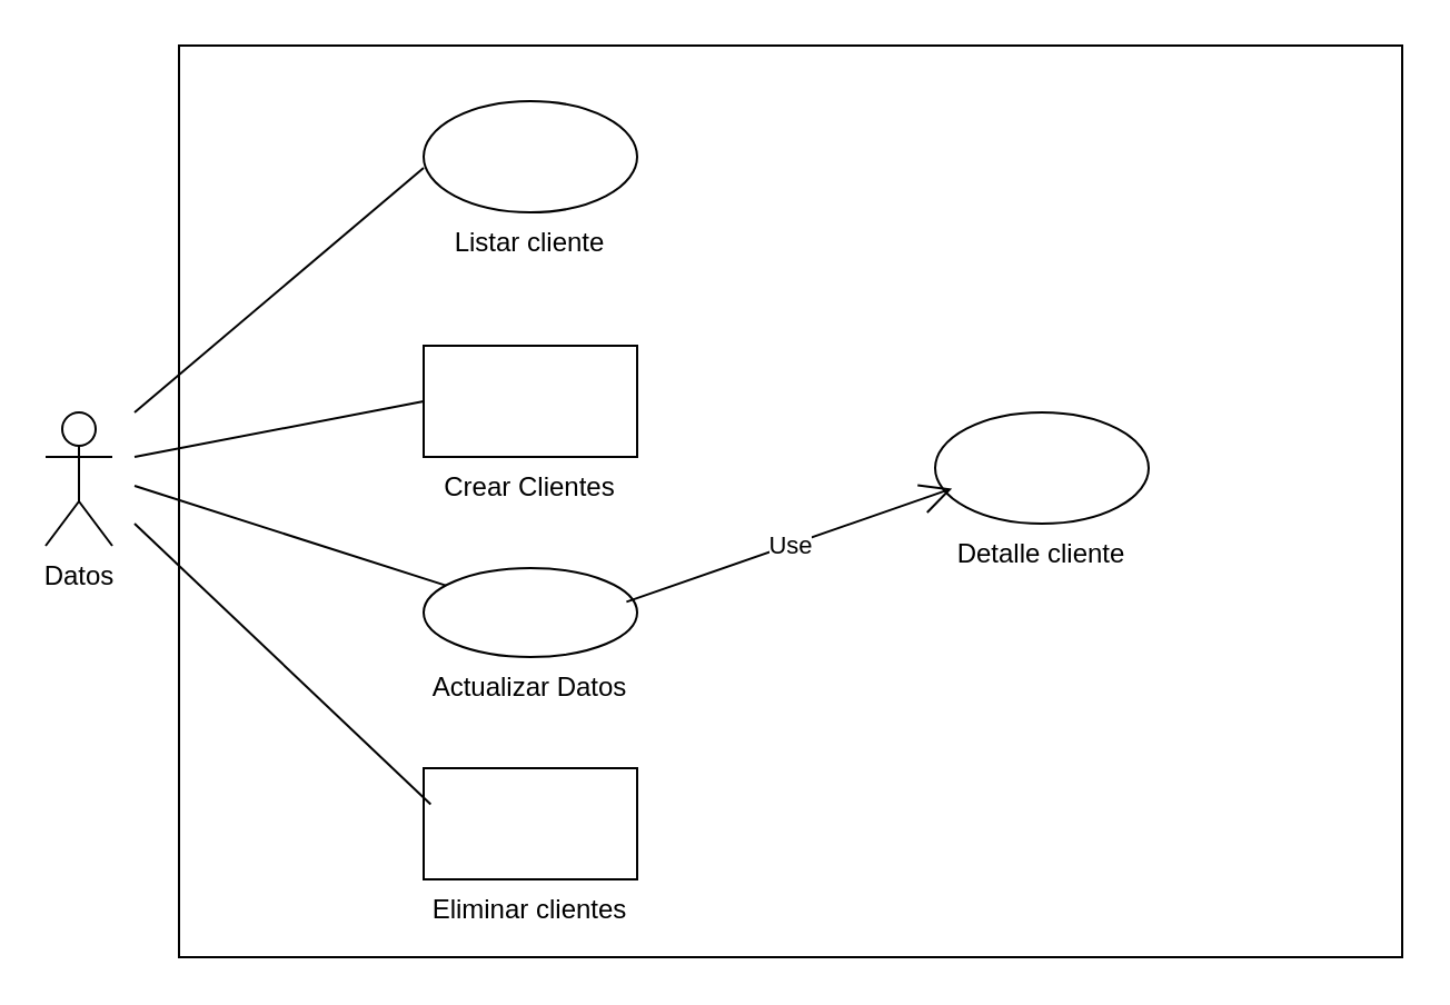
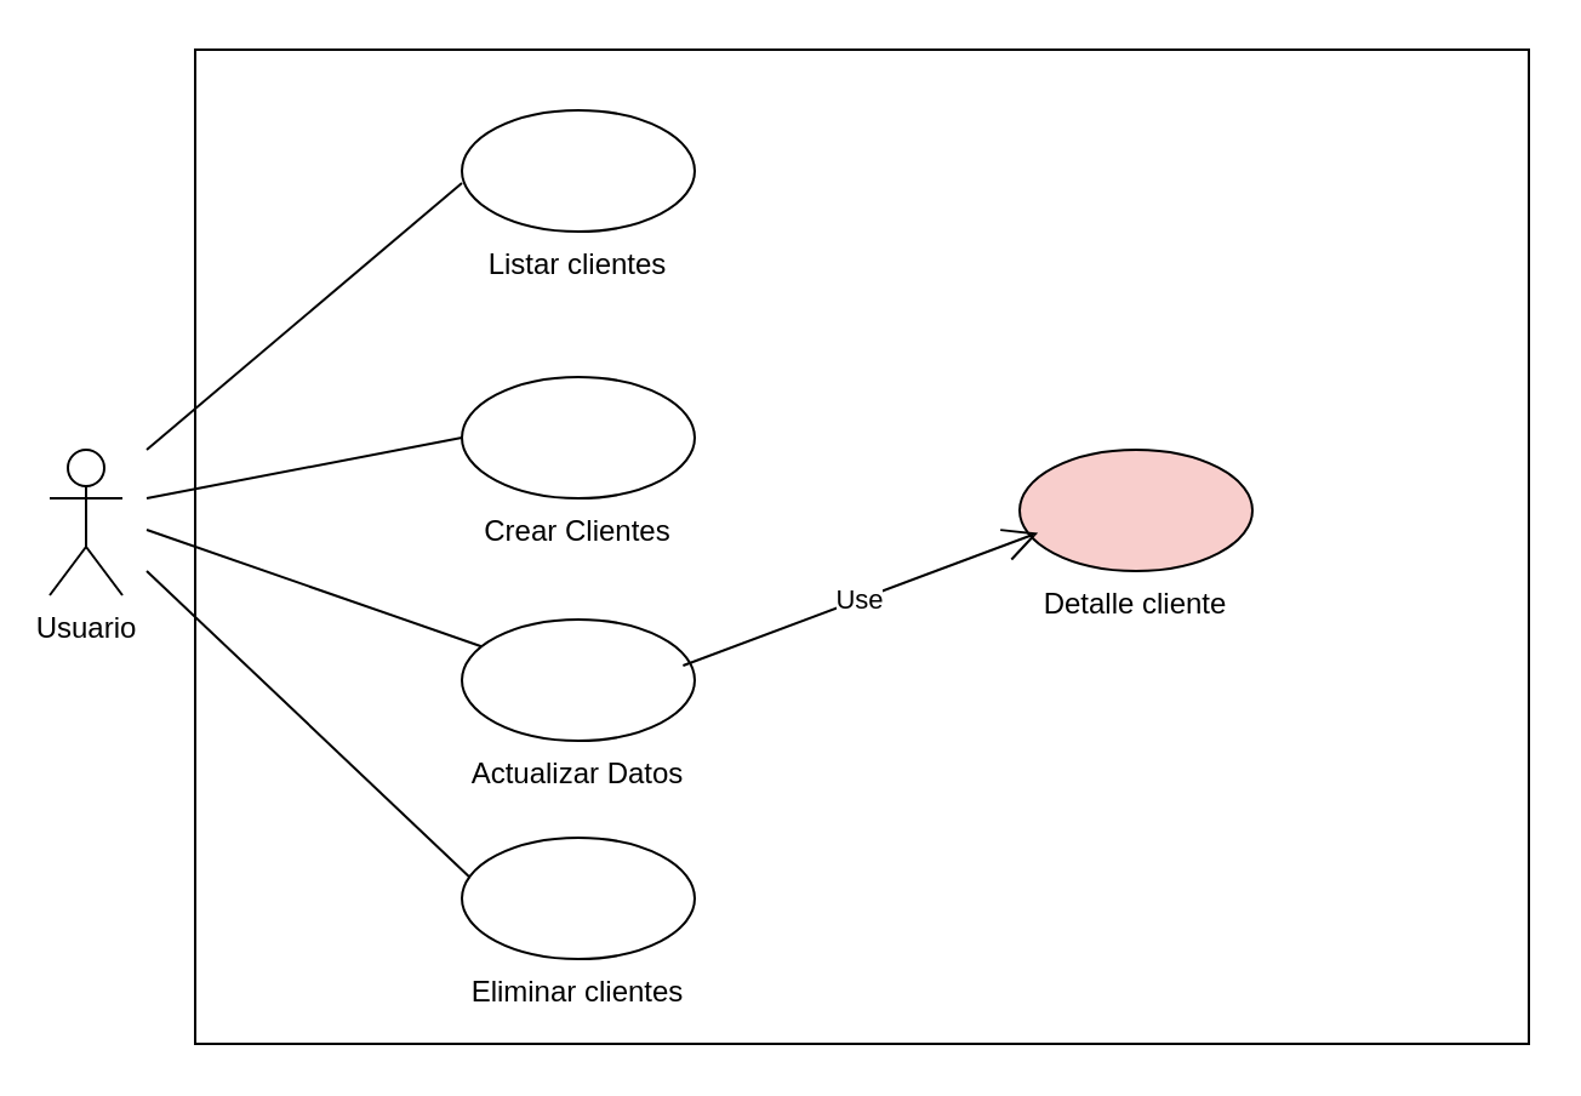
- <mxCell id="6" value="Listar cliente" style="ellipse;whiteSpace=wrap;html=1;labelPosition=center;verticalLabelPosition=bottom;align=center;verticalAlign=top;" parent="1" vertex="1"><mxGeometry x="190" y="45" width="96" height="50" as="geometry" /></mxCell>
+ <mxCell id="6" value="Listar clientes" style="ellipse;whiteSpace=wrap;html=1;labelPosition=center;verticalLabelPosition=bottom;align=center;verticalAlign=top;" parent="1" vertex="1"><mxGeometry x="190" y="45" width="96" height="50" as="geometry" /></mxCell>
- <mxCell id="5" value="Crear Clientes" style="whiteSpace=wrap;html=1;labelPosition=center;verticalLabelPosition=bottom;align=center;verticalAlign=top;rounded=0;" parent="1" vertex="1"><mxGeometry x="190" y="155" width="96" height="50" as="geometry" /></mxCell>
+ <mxCell id="5" value="Crear Clientes" style="ellipse;whiteSpace=wrap;html=1;labelPosition=center;verticalLabelPosition=bottom;align=center;verticalAlign=top;" parent="1" vertex="1"><mxGeometry x="190" y="155" width="96" height="50" as="geometry" /></mxCell>
- <mxCell id="10" value="Detalle cliente" style="ellipse;whiteSpace=wrap;html=1;labelPosition=center;verticalLabelPosition=bottom;align=center;verticalAlign=top;" parent="1" vertex="1"><mxGeometry x="420" y="185" width="96" height="50" as="geometry" /></mxCell>
+ <mxCell id="10" value="Detalle cliente" style="ellipse;whiteSpace=wrap;html=1;labelPosition=center;verticalLabelPosition=bottom;align=center;verticalAlign=top;fillColor=#f8cecc;" parent="1" vertex="1"><mxGeometry x="420" y="185" width="96" height="50" as="geometry" /></mxCell>
- <mxCell id="4" value="Datos" style="shape=umlActor;verticalLabelPosition=bottom;verticalAlign=top;html=1;" parent="1" vertex="1"><mxGeometry x="20" y="185" width="30" height="60" as="geometry" /></mxCell>
+ <mxCell id="4" value="Usuario" style="shape=umlActor;verticalLabelPosition=bottom;verticalAlign=top;html=1;" parent="1" vertex="1"><mxGeometry x="20" y="185" width="30" height="60" as="geometry" /></mxCell>
- <mxCell id="7" value="Actualizar Datos" style="ellipse;whiteSpace=wrap;html=1;labelPosition=center;verticalLabelPosition=bottom;align=center;verticalAlign=top;" parent="1" vertex="1"><mxGeometry x="190" y="255" width="96" height="40" as="geometry" /></mxCell>
+ <mxCell id="7" value="Actualizar Datos" style="ellipse;whiteSpace=wrap;html=1;labelPosition=center;verticalLabelPosition=bottom;align=center;verticalAlign=top;" parent="1" vertex="1"><mxGeometry x="190" y="255" width="96" height="50" as="geometry" /></mxCell>
- <mxCell id="8" value="Eliminar clientes" style="whiteSpace=wrap;html=1;labelPosition=center;verticalLabelPosition=bottom;align=center;verticalAlign=top;rounded=0;" parent="1" vertex="1"><mxGeometry x="190" y="345" width="96" height="50" as="geometry" /></mxCell>
+ <mxCell id="8" value="Eliminar clientes" style="ellipse;whiteSpace=wrap;html=1;labelPosition=center;verticalLabelPosition=bottom;align=center;verticalAlign=top;" parent="1" vertex="1"><mxGeometry x="190" y="345" width="96" height="50" as="geometry" /></mxCell>
